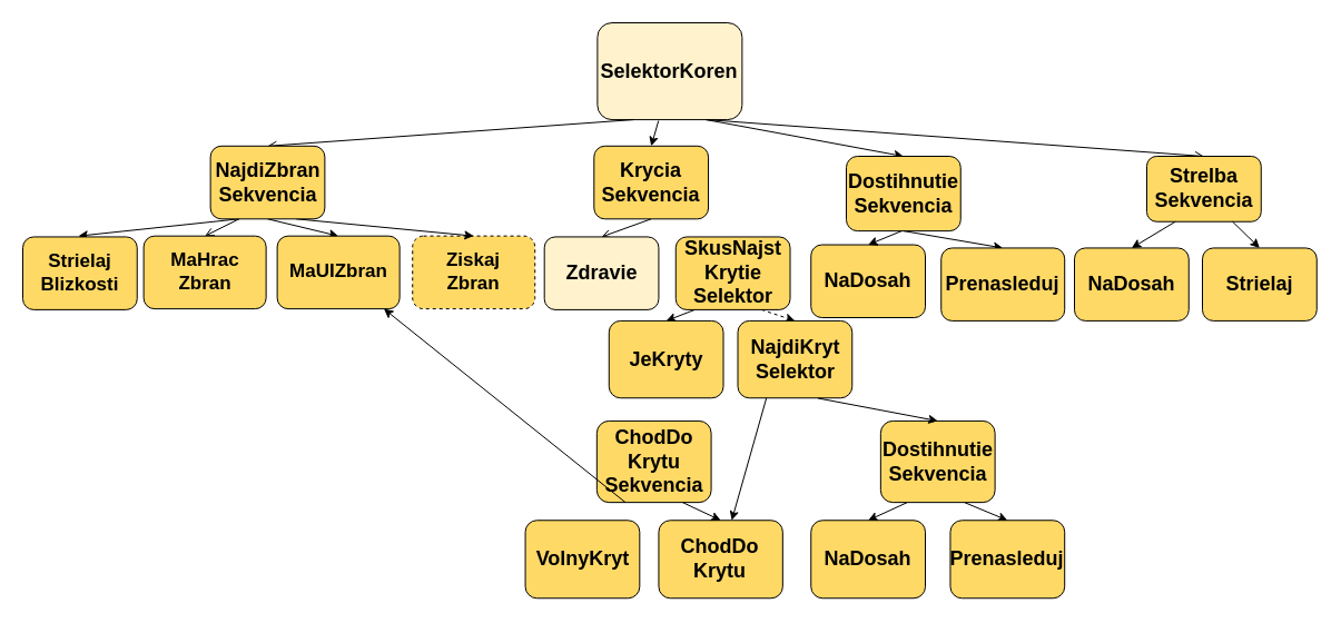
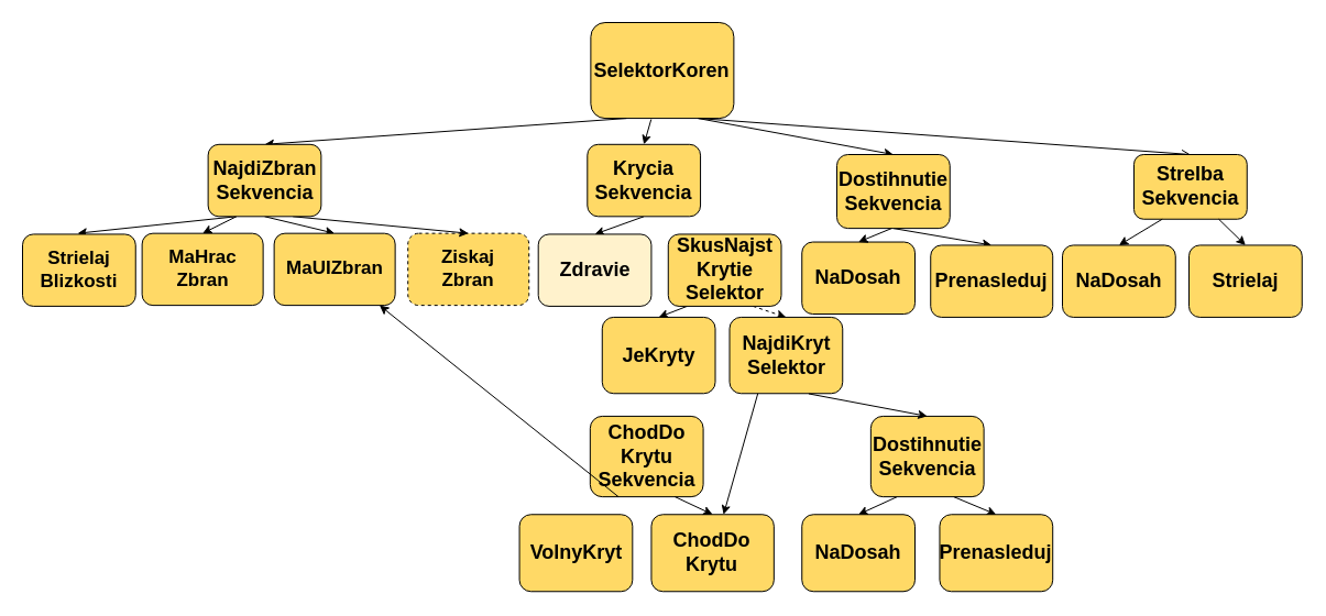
- <mxCell id="11" value="SelektorKoren" style="rounded=1;whiteSpace=wrap;html=1;fontSize=18;fontStyle=1;fillColor=#fff2cc;" parent="1" vertex="1"><mxGeometry x="536.38" width="130" height="87.09" as="geometry" y="20" /></mxCell>
+ <mxCell id="11" value="SelektorKoren" style="rounded=1;whiteSpace=wrap;html=1;fontSize=18;fontStyle=1;fillColor=#FFD966;" parent="1" vertex="1"><mxGeometry x="536.38" width="130" height="87.09" as="geometry" y="20" /></mxCell>
- <mxCell id="28" value="" style="endArrow=open;html=1;rounded=0;entryX=0.5;entryY=0;entryDx=0;entryDy=0;exitX=0.25;exitY=1;exitDx=0;exitDy=0;fontSize=17;fontStyle=1;" edge="1" parent="1" source="11" target="40"><mxGeometry width="50" height="50" relative="1" as="geometry"><mxPoint x="696.201" y="96.977" as="sourcePoint" /><mxPoint x="300" y="148.41" as="targetPoint" /></mxGeometry></mxCell>
+ <mxCell id="28" value="" style="endArrow=classic;html=1;rounded=0;entryX=0.5;entryY=0;entryDx=0;entryDy=0;exitX=0.25;exitY=1;exitDx=0;exitDy=0;fontSize=17;fontStyle=1;" edge="1" parent="1" source="11" target="40"><mxGeometry width="50" height="50" relative="1" as="geometry"><mxPoint x="696.201" y="96.977" as="sourcePoint" /><mxPoint x="300" y="148.41" as="targetPoint" /></mxGeometry></mxCell>
- <mxCell id="27" value="" style="endArrow=open;html=1;rounded=0;entryX=0.5;entryY=0;entryDx=0;entryDy=0;exitX=0.25;exitY=1;exitDx=0;exitDy=0;fontSize=17;fontStyle=1;" edge="1" parent="1" source="40" target="35"><mxGeometry width="50" height="50" relative="1" as="geometry"><mxPoint x="298.63" y="192.642" as="sourcePoint" /><mxPoint x="317.761" y="285.208" as="targetPoint" /></mxGeometry></mxCell>
+ <mxCell id="27" value="" style="endArrow=classic;html=1;rounded=0;entryX=0.5;entryY=0;entryDx=0;entryDy=0;exitX=0.25;exitY=1;exitDx=0;exitDy=0;fontSize=17;fontStyle=1" edge="1" parent="1" source="40" target="35"><mxGeometry width="50" height="50" relative="1" as="geometry"><mxPoint x="298.63" y="192.642" as="sourcePoint" /><mxPoint x="317.761" y="285.208" as="targetPoint" /></mxGeometry></mxCell>
- <mxCell id="2" value="" style="endArrow=open;html=1;rounded=0;fontSize=17;fontStyle=1;entryX=0.5;entryY=0;entryDx=0;entryDy=0;exitX=0.5;exitY=1;exitDx=0;exitDy=0;" parent="1" target="17" edge="1" source="38"><mxGeometry width="50" height="50" relative="1" as="geometry"><mxPoint x="568.276" y="219.221" as="sourcePoint" /><mxPoint x="525.465" y="291.799" as="targetPoint" /></mxGeometry></mxCell>
+ <mxCell id="2" value="" style="endArrow=classic;html=1;rounded=0;fontSize=17;fontStyle=1;entryX=0.5;entryY=0;entryDx=0;entryDy=0;exitX=0.5;exitY=1;exitDx=0;exitDy=0;" parent="1" target="17" edge="1" source="38"><mxGeometry width="50" height="50" relative="1" as="geometry"><mxPoint x="568.276" y="219.221" as="sourcePoint" /><mxPoint x="525.465" y="291.799" as="targetPoint" /></mxGeometry></mxCell>
